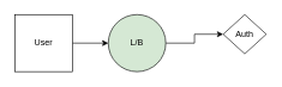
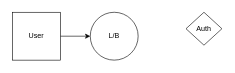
- <mxCell id="4" value="" style="edgeStyle=orthogonalEdgeStyle;rounded=0;orthogonalLoop=1;jettySize=auto;html=1;" edge="1" parent="1" source="5" target="6"><mxGeometry relative="1" as="geometry" /></mxCell>
- <mxCell id="5" value="L/B" style="ellipse;whiteSpace=wrap;html=1;fillColor=#d5e8d4;" vertex="1" parent="1"><mxGeometry x="150" y="20" width="80" height="80" as="geometry" /></mxCell>
+ <mxCell id="5" value="L/B" style="ellipse;whiteSpace=wrap;html=1;" vertex="1" parent="1"><mxGeometry x="150" y="20" width="80" height="80" as="geometry" /></mxCell>
